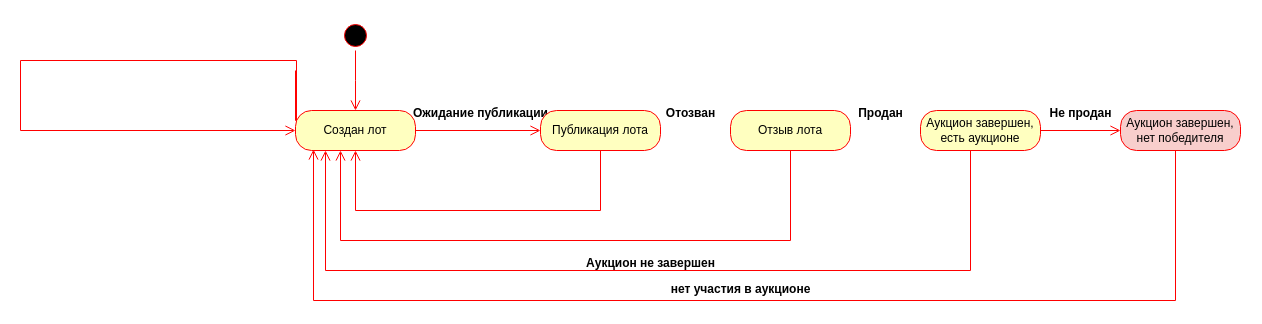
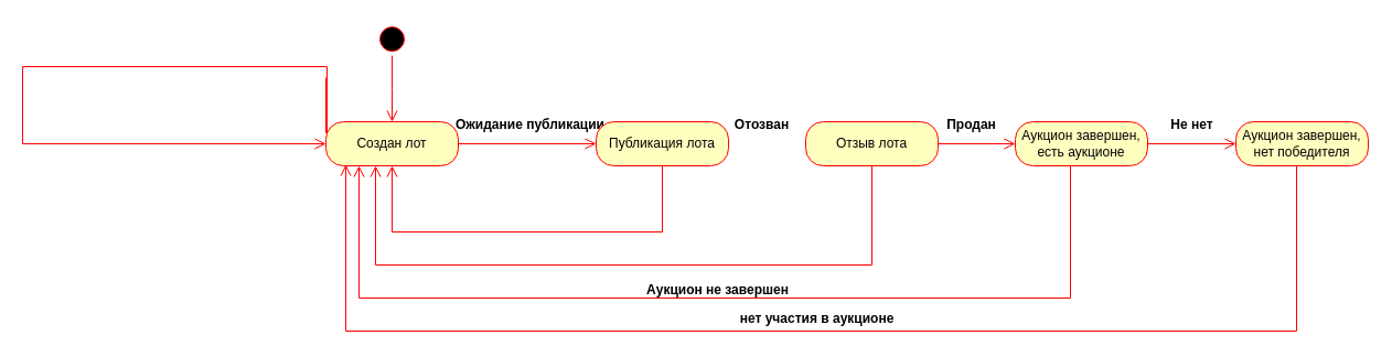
- <mxCell id="11" value="Не продан" style="text;align=center;fontStyle=1;verticalAlign=middle;spacingLeft=3;spacingRight=3;strokeColor=none;rotatable=0;points=[[0,0.5],[1,0.5]];portConstraint=eastwest;html=1;" vertex="1" parent="1"><mxGeometry x="1040" y="100" width="80" height="26" as="geometry" /></mxCell>
+ <mxCell id="11" value="Не нет" style="text;align=center;fontStyle=1;verticalAlign=middle;spacingLeft=3;spacingRight=3;strokeColor=none;rotatable=0;points=[[0,0.5],[1,0.5]];portConstraint=eastwest;html=1;" vertex="1" parent="1"><mxGeometry x="1040" y="100" width="80" height="26" as="geometry" /></mxCell>
+ <mxCell id="9" value="" style="edgeStyle=orthogonalEdgeStyle;html=1;verticalAlign=bottom;endArrow=open;endSize=8;strokeColor=#ff0000;rounded=0;entryX=0;entryY=0.5;entryDx=0;entryDy=0;exitX=1;exitY=0.5;exitDx=0;exitDy=0;" edge="1" parent="1" source="6" target="7"><mxGeometry relative="1" as="geometry"><mxPoint x="670" y="130" as="targetPoint" /><mxPoint x="620" y="130" as="sourcePoint" /></mxGeometry></mxCell>
- <mxCell id="10" value="Аукцион завершен, нет победителя" style="rounded=1;whiteSpace=wrap;html=1;arcSize=40;fontColor=#000000;fillColor=#f8cecc;strokeColor=#ff0000;" vertex="1" parent="1"><mxGeometry x="1120" y="110" width="120" height="40" as="geometry" /></mxCell>
+ <mxCell id="10" value="Аукцион завершен, нет победителя" style="rounded=1;whiteSpace=wrap;html=1;arcSize=40;fontColor=#000000;fillColor=#ffffc0;strokeColor=#ff0000;" vertex="1" parent="1"><mxGeometry x="1120" y="110" width="120" height="40" as="geometry" /></mxCell>
